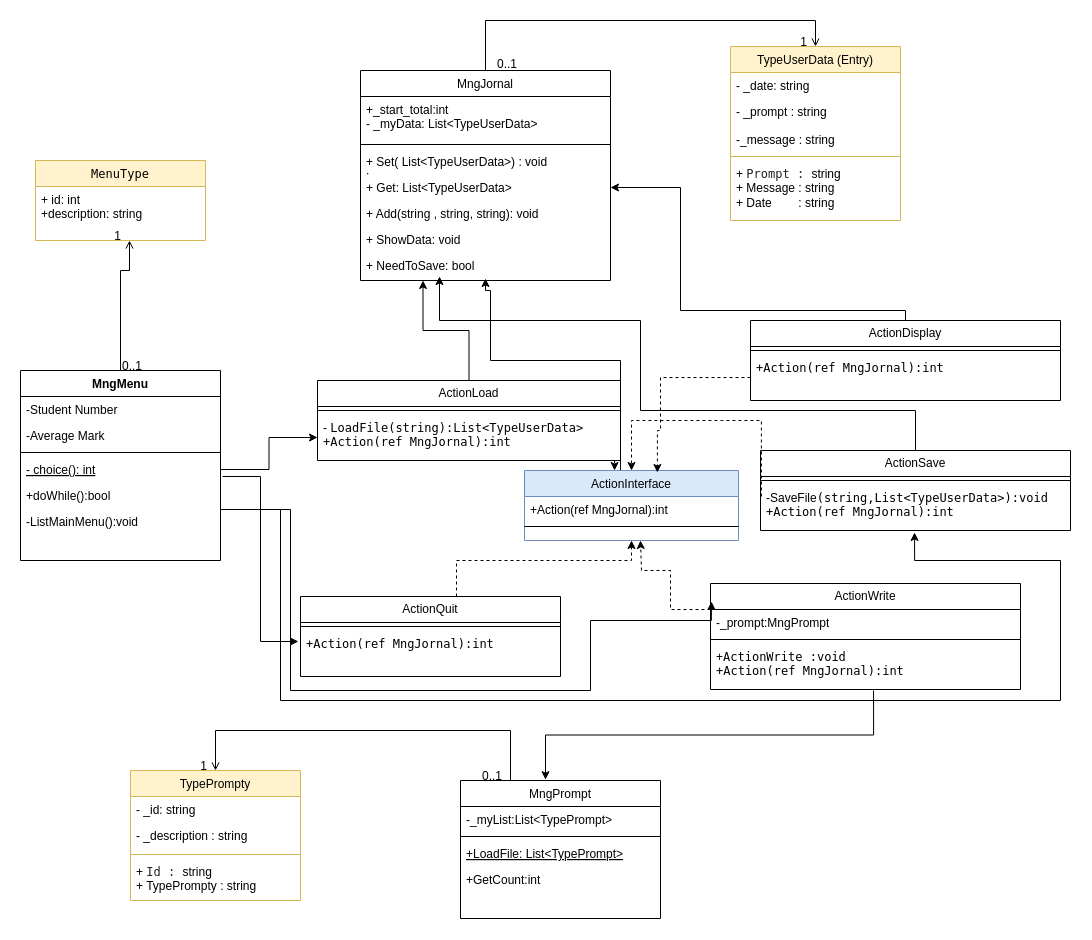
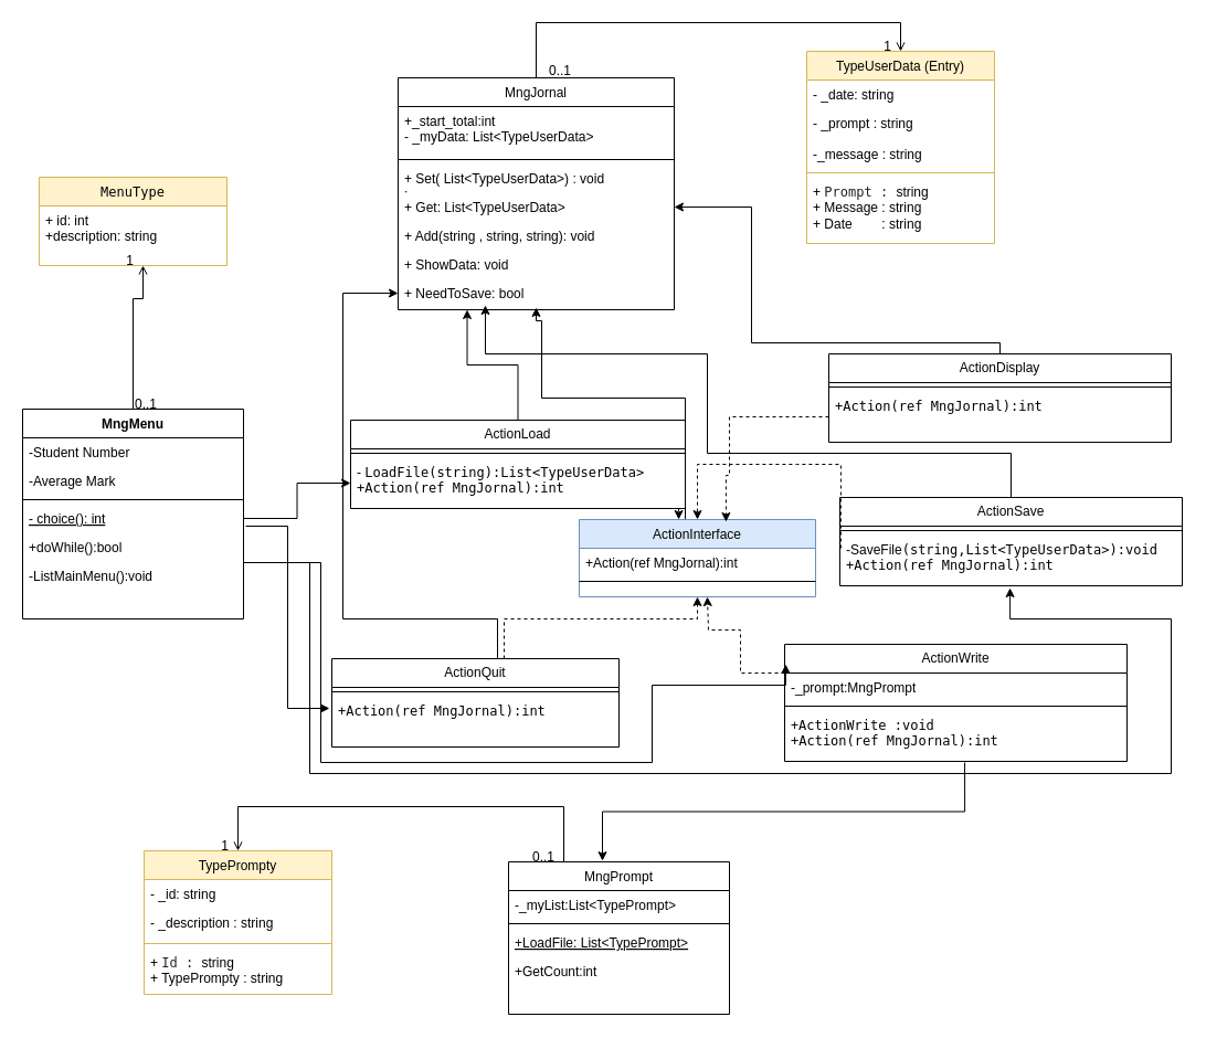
+ <mxCell id="45" style="edgeStyle=orthogonalEdgeStyle;rounded=0;orthogonalLoop=1;jettySize=auto;html=1;exitX=0.5;exitY=0;exitDx=0;exitDy=0;" parent="1" source="42" target="26" edge="1"><mxGeometry relative="1" as="geometry"><mxPoint x="480" y="460" as="sourcePoint" /><mxPoint x="433" y="290" as="targetPoint" /><Array as="points"><mxPoint x="450" y="560" /><mxPoint x="310" y="560" /><mxPoint x="310" y="265" /></Array></mxGeometry></mxCell>
